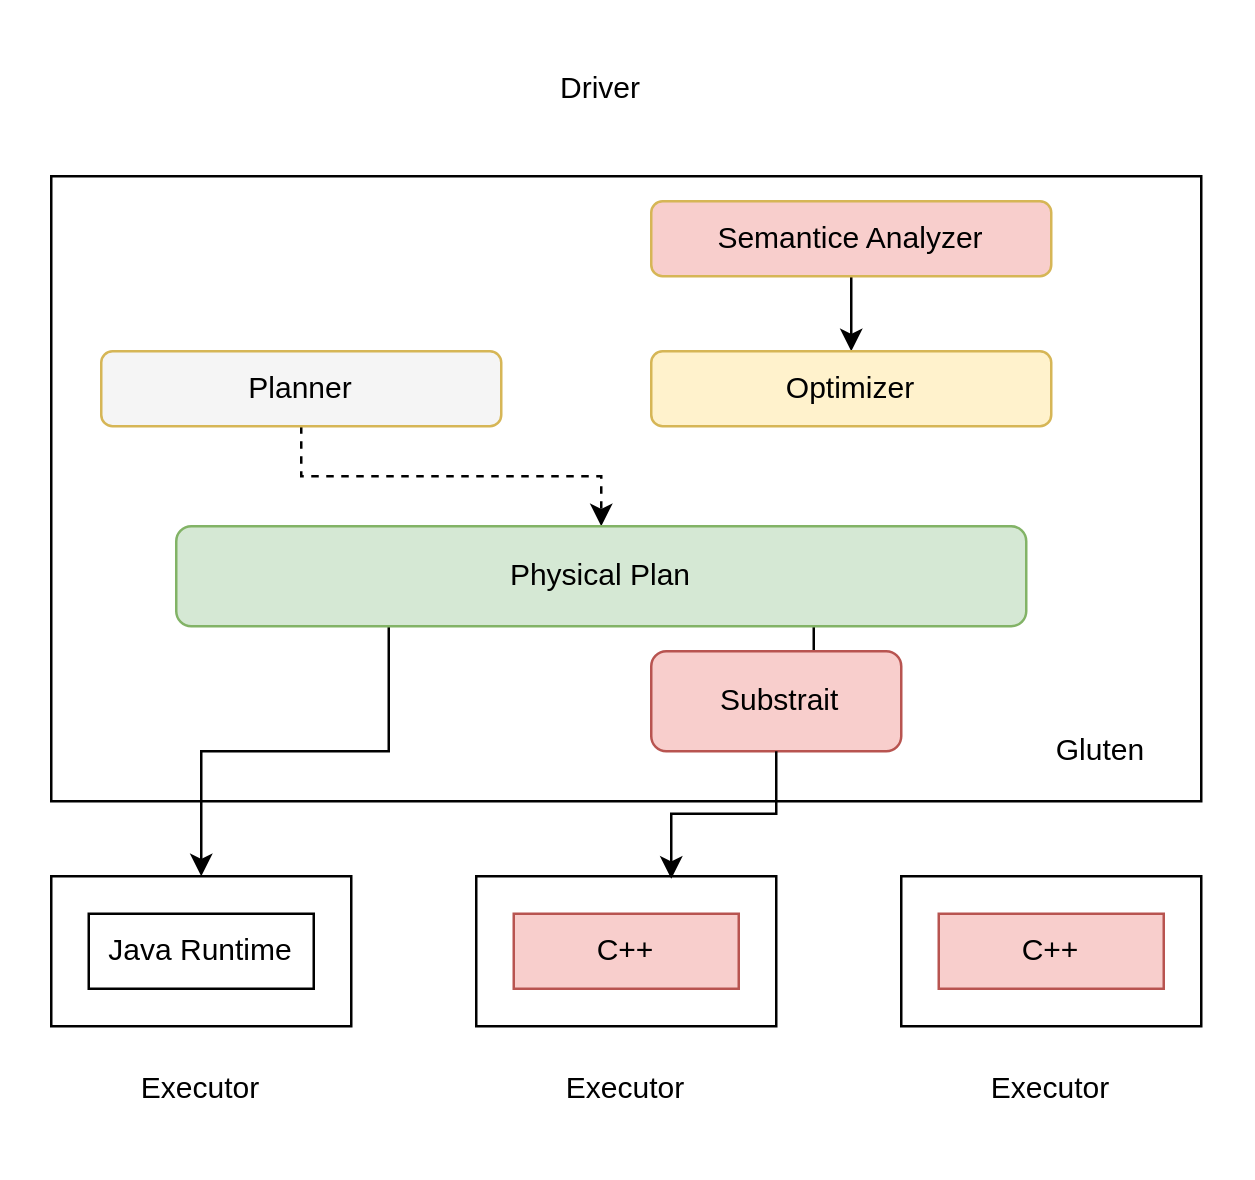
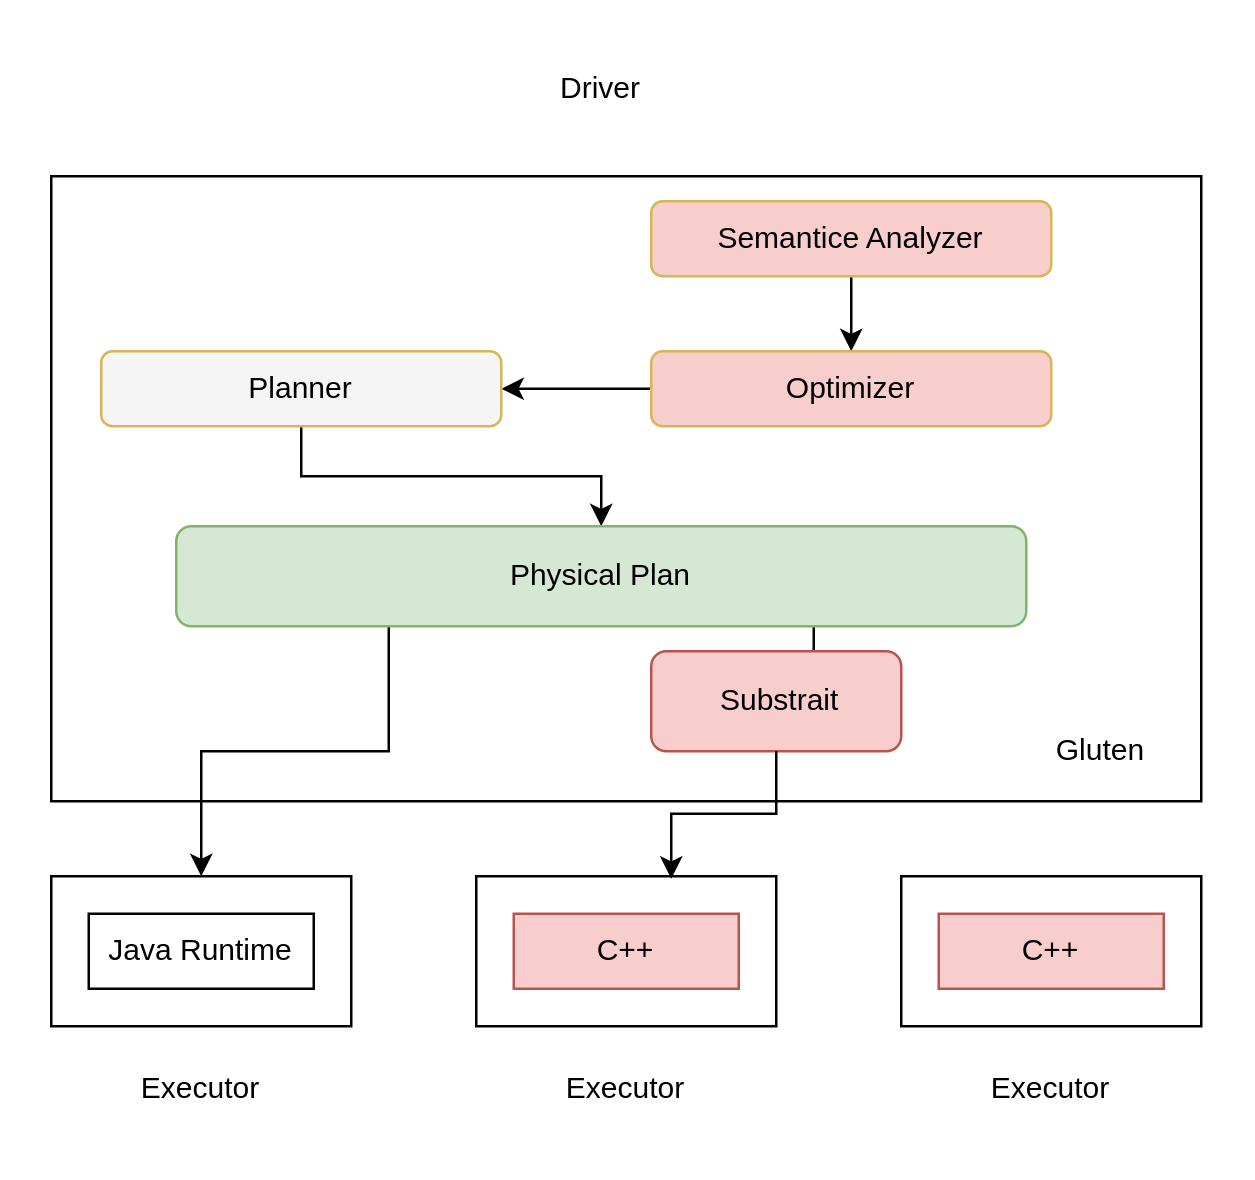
+ <mxCell id="7" value="" style="edgeStyle=orthogonalEdgeStyle;rounded=0;orthogonalLoop=1;jettySize=auto;html=1;" edge="1" parent="1" source="8" target="10"><mxGeometry relative="1" as="geometry" /></mxCell>
- <mxCell id="8" value="Optimizer" style="rounded=1;whiteSpace=wrap;html=1;fillColor=#fff2cc;strokeColor=#d6b656;" vertex="1" parent="1"><mxGeometry x="260" y="140" width="160" height="30" as="geometry" /></mxCell>
+ <mxCell id="8" value="Optimizer" style="rounded=1;whiteSpace=wrap;html=1;fillColor=#f8cecc;strokeColor=#d6b656;" vertex="1" parent="1"><mxGeometry x="260" y="140" width="160" height="30" as="geometry" /></mxCell>
- <mxCell id="9" value="" style="edgeStyle=orthogonalEdgeStyle;rounded=0;orthogonalLoop=1;jettySize=auto;html=1;dashed=1;" edge="1" parent="1" source="10" target="13"><mxGeometry relative="1" as="geometry" /></mxCell>
+ <mxCell id="9" value="" style="edgeStyle=orthogonalEdgeStyle;rounded=0;orthogonalLoop=1;jettySize=auto;html=1;" edge="1" parent="1" source="10" target="13"><mxGeometry relative="1" as="geometry" /></mxCell>
